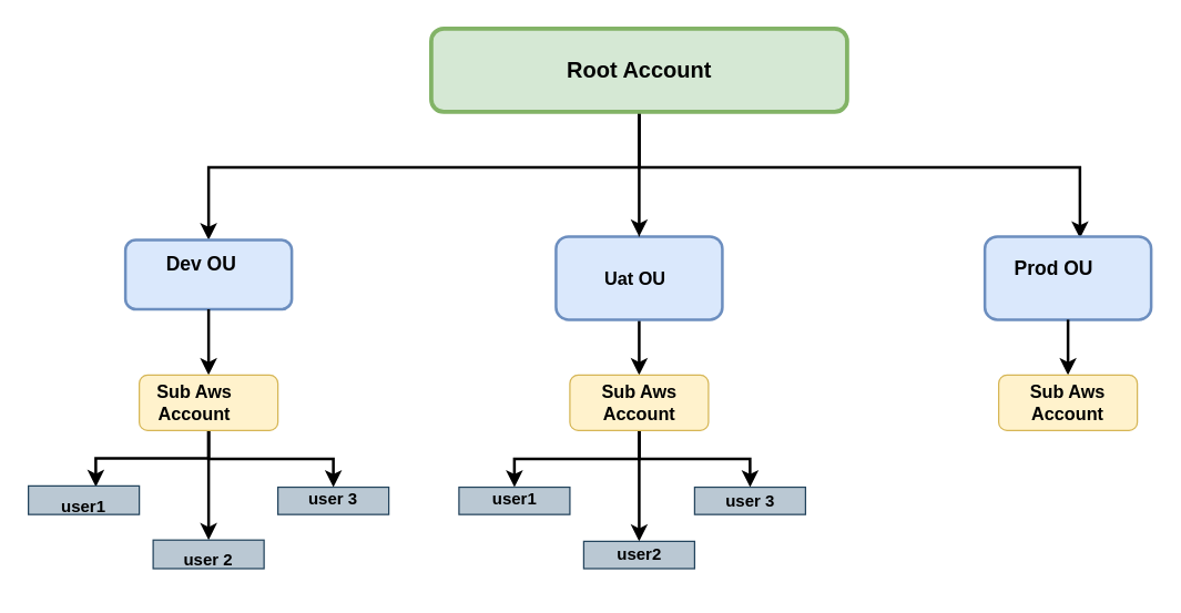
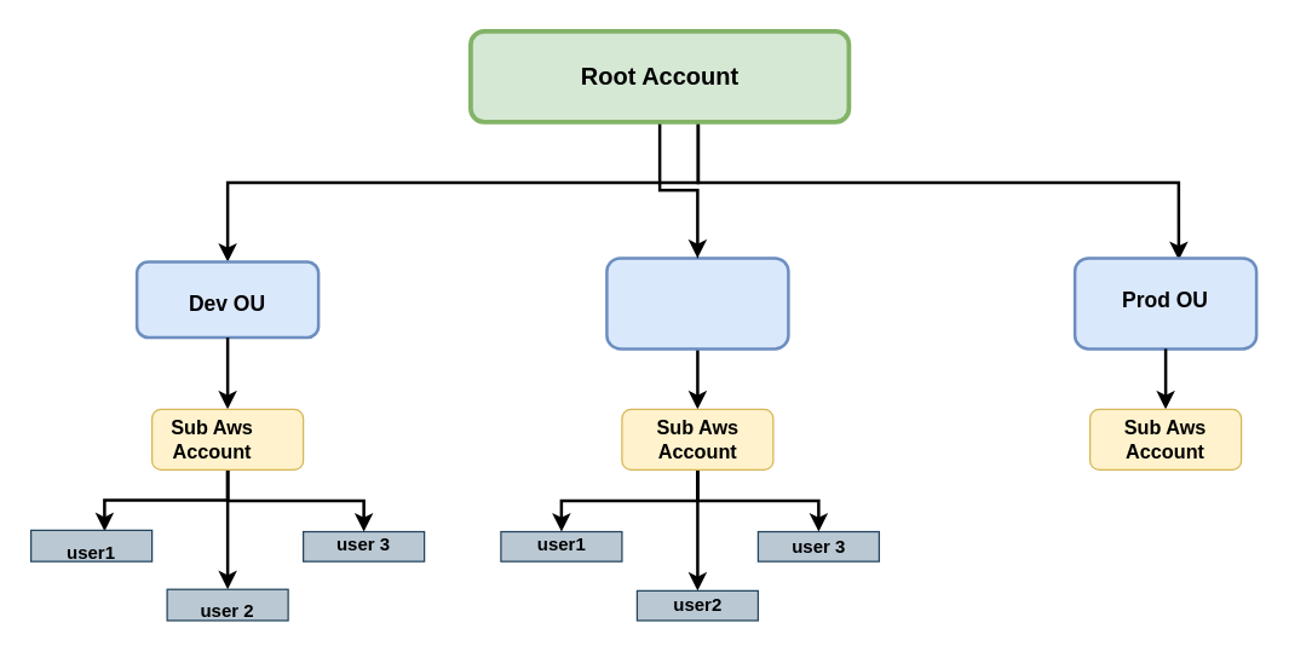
- <mxCell id="5" value="Root Account" style="rounded=1;whiteSpace=wrap;html=1;strokeWidth=3;fillColor=#d5e8d4;strokeColor=#82b366;fontStyle=1;fontSize=16;" vertex="1" parent="1"><mxGeometry x="310.63" y="20" width="300" height="60" as="geometry" /></mxCell>
+ <mxCell id="5" value="Root Account" style="rounded=1;whiteSpace=wrap;html=1;strokeWidth=3;fillColor=#d5e8d4;strokeColor=#82b366;fontStyle=1;fontSize=16;" vertex="1" parent="1"><mxGeometry x="310.63" y="20" width="250" height="60" as="geometry" /></mxCell>
- <mxCell id="14" value="Dev OU" style="text;html=1;strokeColor=none;fillColor=none;align=center;verticalAlign=middle;whiteSpace=wrap;rounded=0;fontStyle=1;fontSize=14;" vertex="1" parent="1"><mxGeometry x="115" y="175" width="60" height="30" as="geometry" /></mxCell>
+ <mxCell id="14" value="Dev OU" style="text;html=1;strokeColor=none;fillColor=none;align=center;verticalAlign=middle;whiteSpace=wrap;rounded=0;fontStyle=1;fontSize=14;" vertex="1" parent="1"><mxGeometry x="120" y="185" width="60" height="30" as="geometry" /></mxCell>
- <mxCell id="11" value="Prod OU" style="text;html=1;strokeColor=none;fillColor=none;align=center;verticalAlign=middle;whiteSpace=wrap;rounded=0;fontStyle=1;fontSize=14;" vertex="1" parent="1"><mxGeometry x="730" y="175" width="60" height="35" as="geometry" /></mxCell>
+ <mxCell id="11" value="Prod OU" style="text;html=1;strokeColor=none;fillColor=none;align=center;verticalAlign=middle;whiteSpace=wrap;rounded=0;fontStyle=1;fontSize=14;" vertex="1" parent="1"><mxGeometry x="740" y="180" width="60" height="35" as="geometry" /></mxCell>
- <mxCell id="12" value="Uat OU" style="text;html=1;strokeColor=none;fillColor=none;align=center;verticalAlign=middle;whiteSpace=wrap;rounded=0;fontStyle=1;fontSize=13;" vertex="1" parent="1"><mxGeometry x="428.13" y="185" width="60" height="30" as="geometry" /></mxCell>
